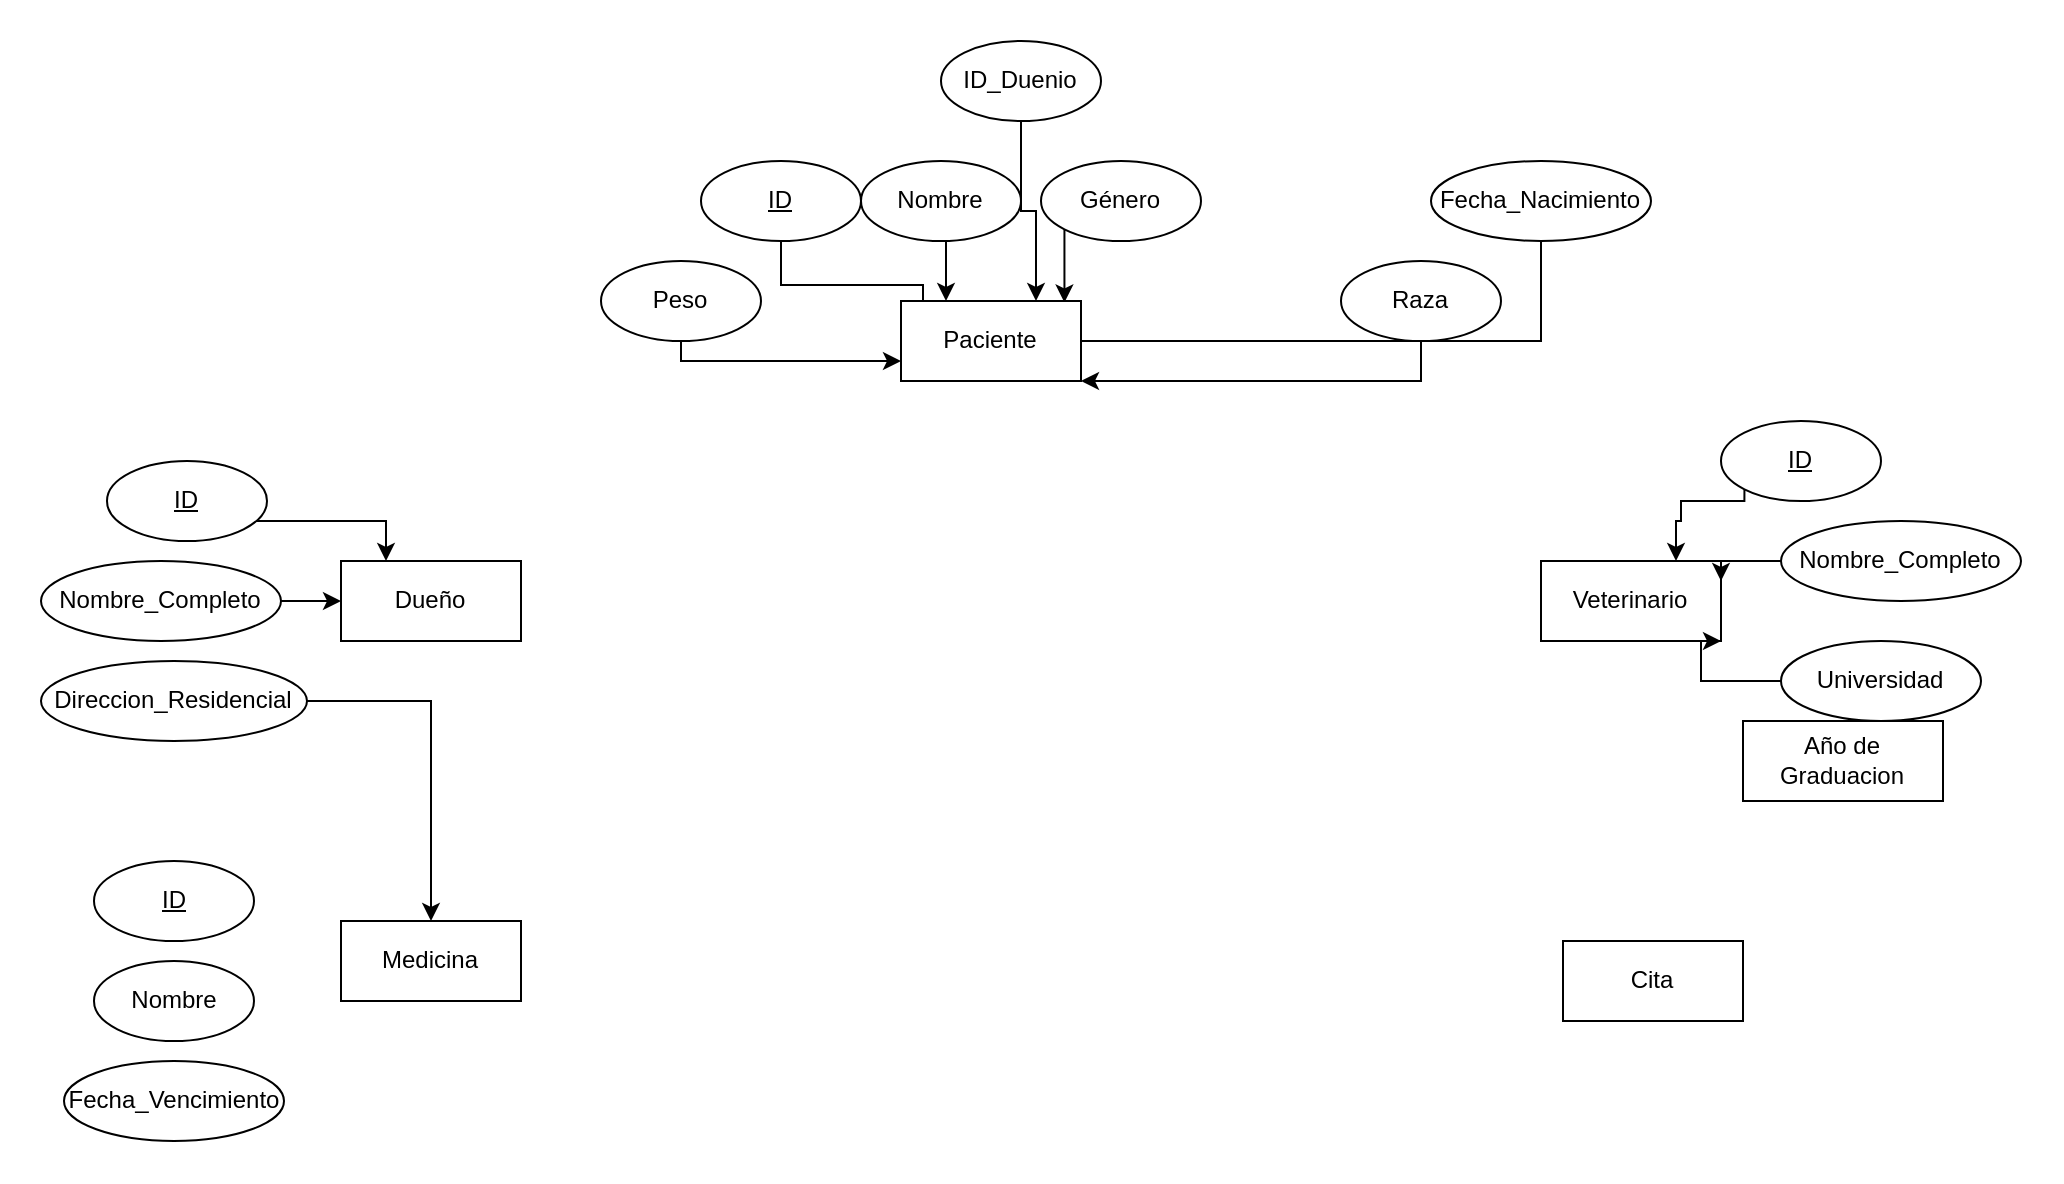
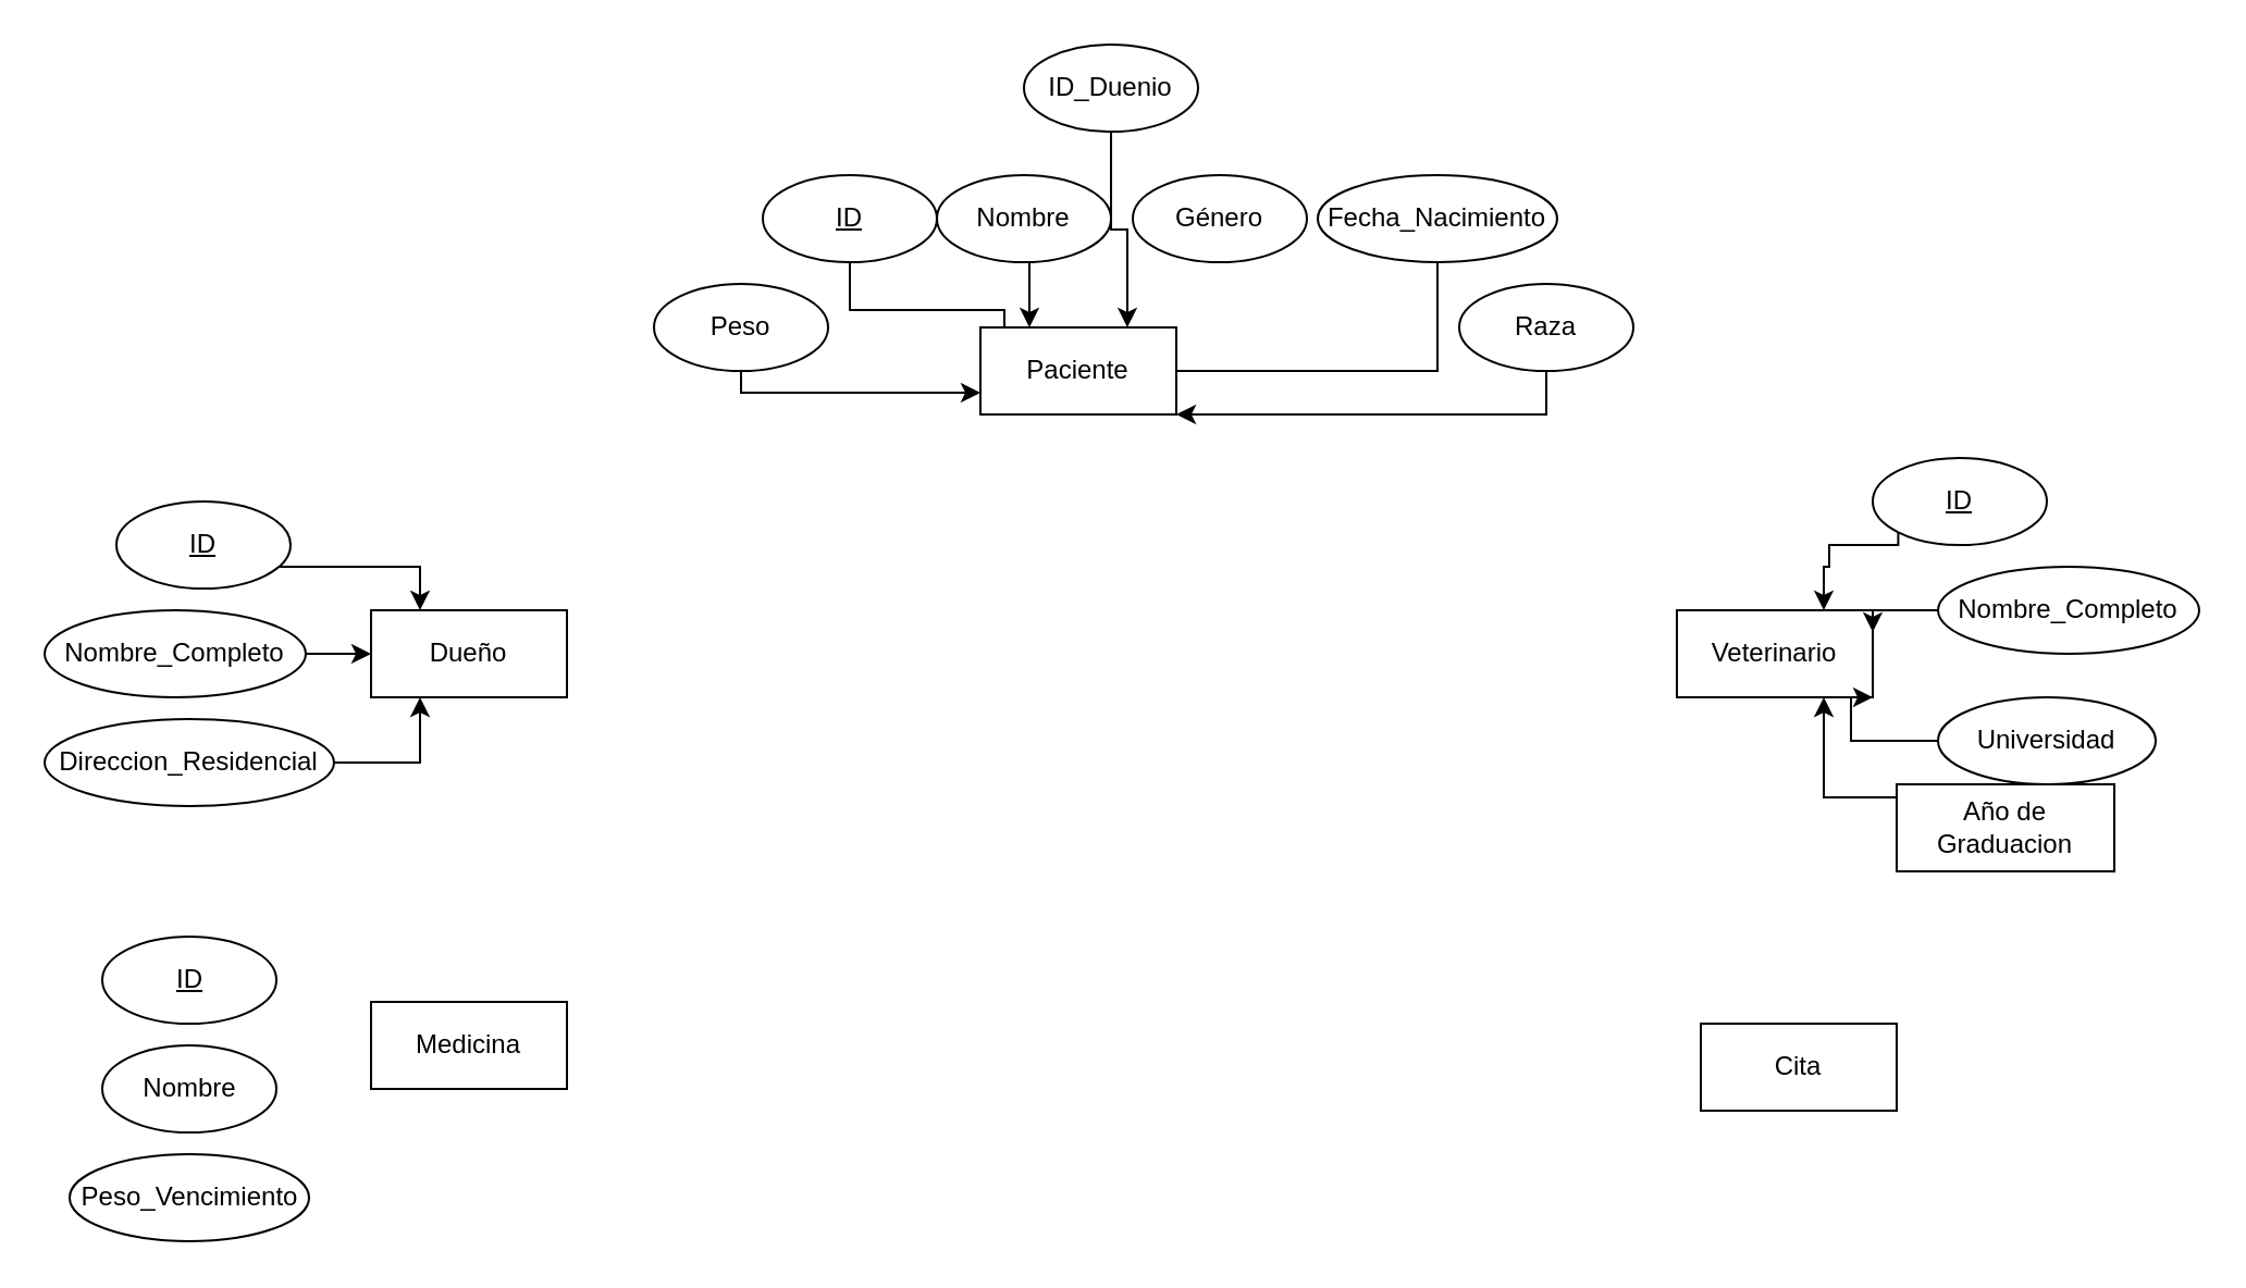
- <mxCell id="7" value="Fecha_Nacimiento" style="ellipse;whiteSpace=wrap;html=1;" vertex="1" parent="1"><mxGeometry x="715" y="80" width="110" height="40" as="geometry" /></mxCell>
+ <mxCell id="7" value="Fecha_Nacimiento" style="ellipse;whiteSpace=wrap;html=1;" vertex="1" parent="1"><mxGeometry x="605" y="80" width="110" height="40" as="geometry" /></mxCell>
- <mxCell id="11" style="edgeStyle=orthogonalEdgeStyle;rounded=0;orthogonalLoop=1;jettySize=auto;html=1;exitX=0;exitY=1;exitDx=0;exitDy=0;entryX=0.908;entryY=0.018;entryDx=0;entryDy=0;entryPerimeter=0;" edge="1" parent="1" source="12" target="14"><mxGeometry relative="1" as="geometry"><mxPoint x="536.904" y="147.369" as="targetPoint" /></mxGeometry></mxCell>
+ <mxCell id="31" style="edgeStyle=orthogonalEdgeStyle;rounded=0;orthogonalLoop=1;jettySize=auto;html=1;exitX=0;exitY=0;exitDx=0;exitDy=0;entryX=0.75;entryY=1;entryDx=0;entryDy=0;" edge="1" parent="1" source="32" target="24"><mxGeometry relative="1" as="geometry"><Array as="points"><mxPoint x="838" y="366" /></Array></mxGeometry></mxCell>
- <mxCell id="22" style="edgeStyle=orthogonalEdgeStyle;rounded=0;orthogonalLoop=1;jettySize=auto;html=1;exitX=1;exitY=0.5;exitDx=0;exitDy=0;" edge="1" parent="1" source="23" target="34"><mxGeometry relative="1" as="geometry" /></mxCell>
+ <mxCell id="22" style="edgeStyle=orthogonalEdgeStyle;rounded=0;orthogonalLoop=1;jettySize=auto;html=1;exitX=1;exitY=0.5;exitDx=0;exitDy=0;entryX=0.25;entryY=1;entryDx=0;entryDy=0;" edge="1" parent="1" source="23" target="15"><mxGeometry relative="1" as="geometry" /></mxCell>
- <mxCell id="37" value="Fecha_Vencimiento" style="ellipse;whiteSpace=wrap;html=1;" vertex="1" parent="1"><mxGeometry x="31.5" y="530" width="110" height="40" as="geometry" /></mxCell>
+ <mxCell id="37" value="Peso_Vencimiento" style="ellipse;whiteSpace=wrap;html=1;" vertex="1" parent="1"><mxGeometry x="31.5" y="530" width="110" height="40" as="geometry" /></mxCell>
